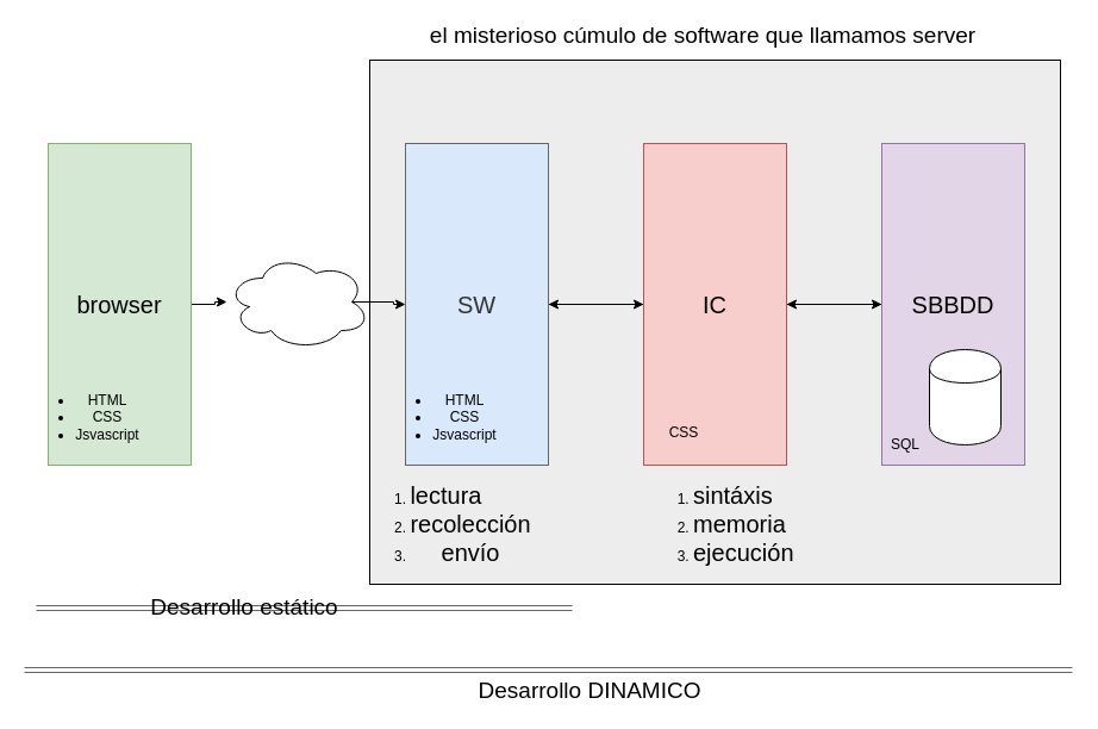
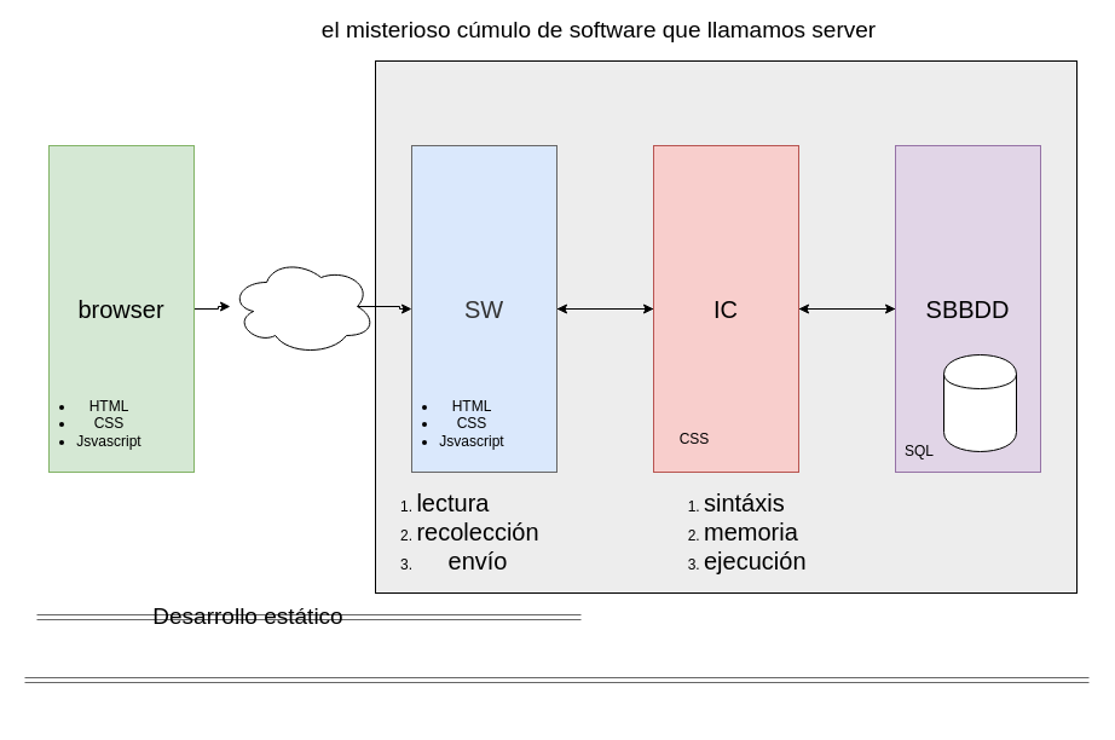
- <mxCell id="23" value="el misterioso cúmulo de software que llamamos server" style="text;html=1;strokeColor=none;fillColor=none;align=center;verticalAlign=middle;whiteSpace=wrap;rounded=0;fontSize=19;" parent="1" vertex="1"><mxGeometry x="330" y="20" width="520" height="20" as="geometry" /></mxCell>
+ <mxCell id="23" value="el misterioso cúmulo de software que llamamos server" style="text;html=1;strokeColor=none;fillColor=none;align=center;verticalAlign=middle;whiteSpace=wrap;rounded=0;fontSize=19;" parent="1" vertex="1"><mxGeometry x="235" y="15" width="520" height="20" as="geometry" /></mxCell>
- <mxCell id="25" value="Desarrollo DINAMICO" style="text;html=1;strokeColor=none;fillColor=none;align=center;verticalAlign=middle;whiteSpace=wrap;rounded=0;fontSize=19;" parent="1" vertex="1"><mxGeometry x="370" y="570" width="250" height="20" as="geometry" /></mxCell>
